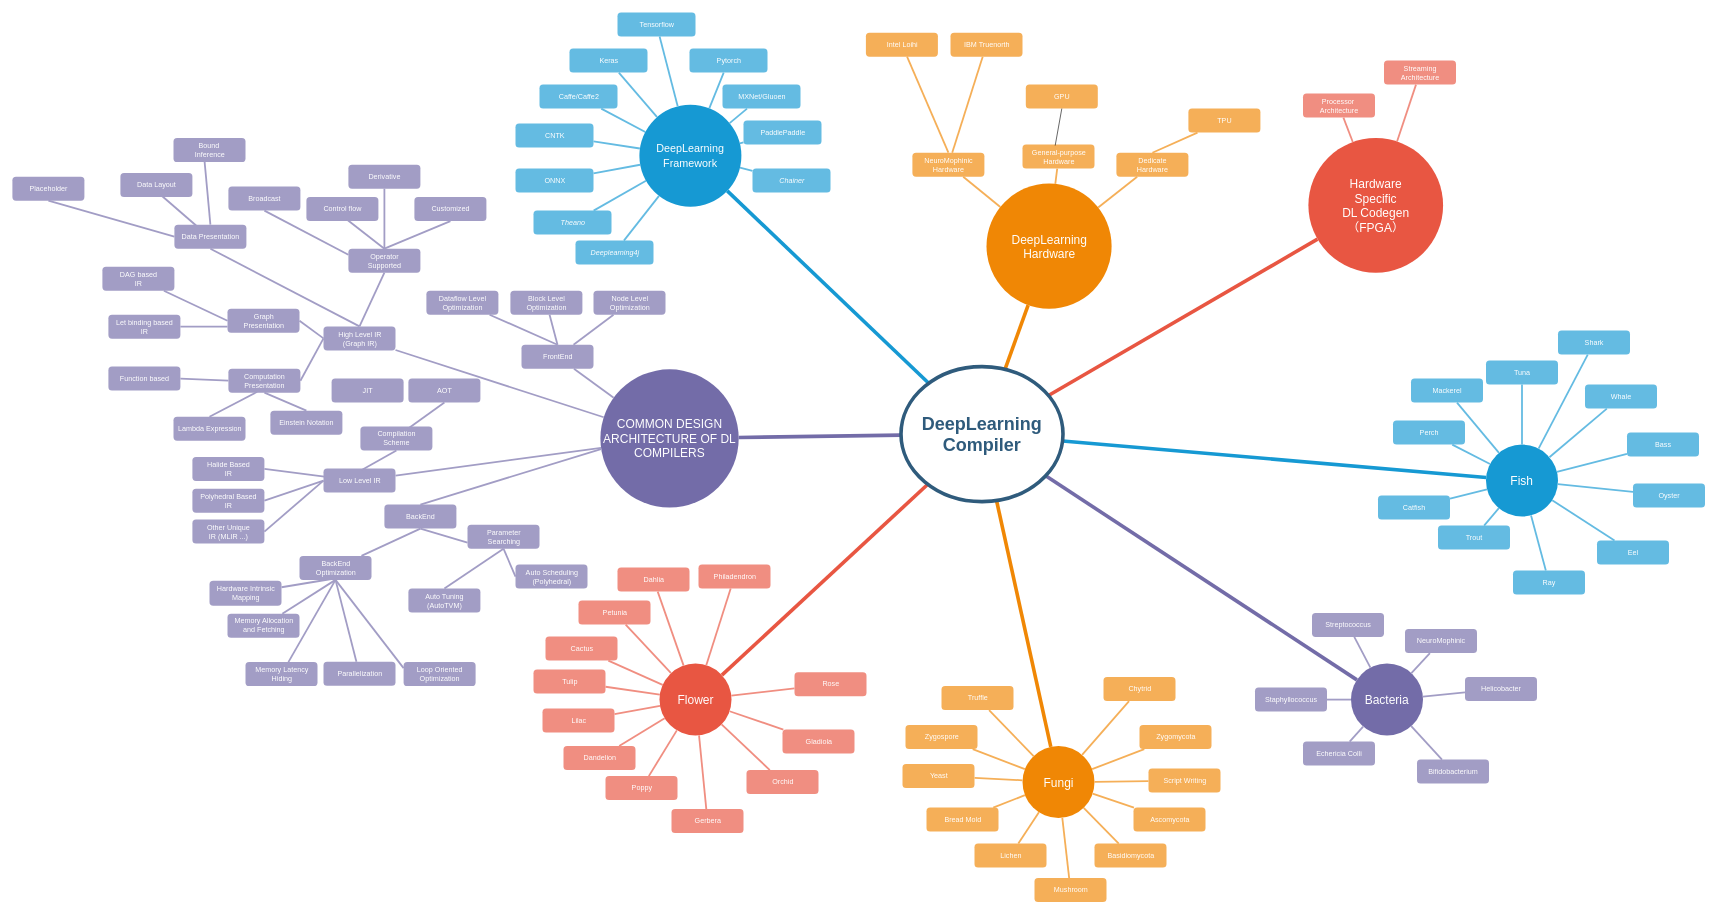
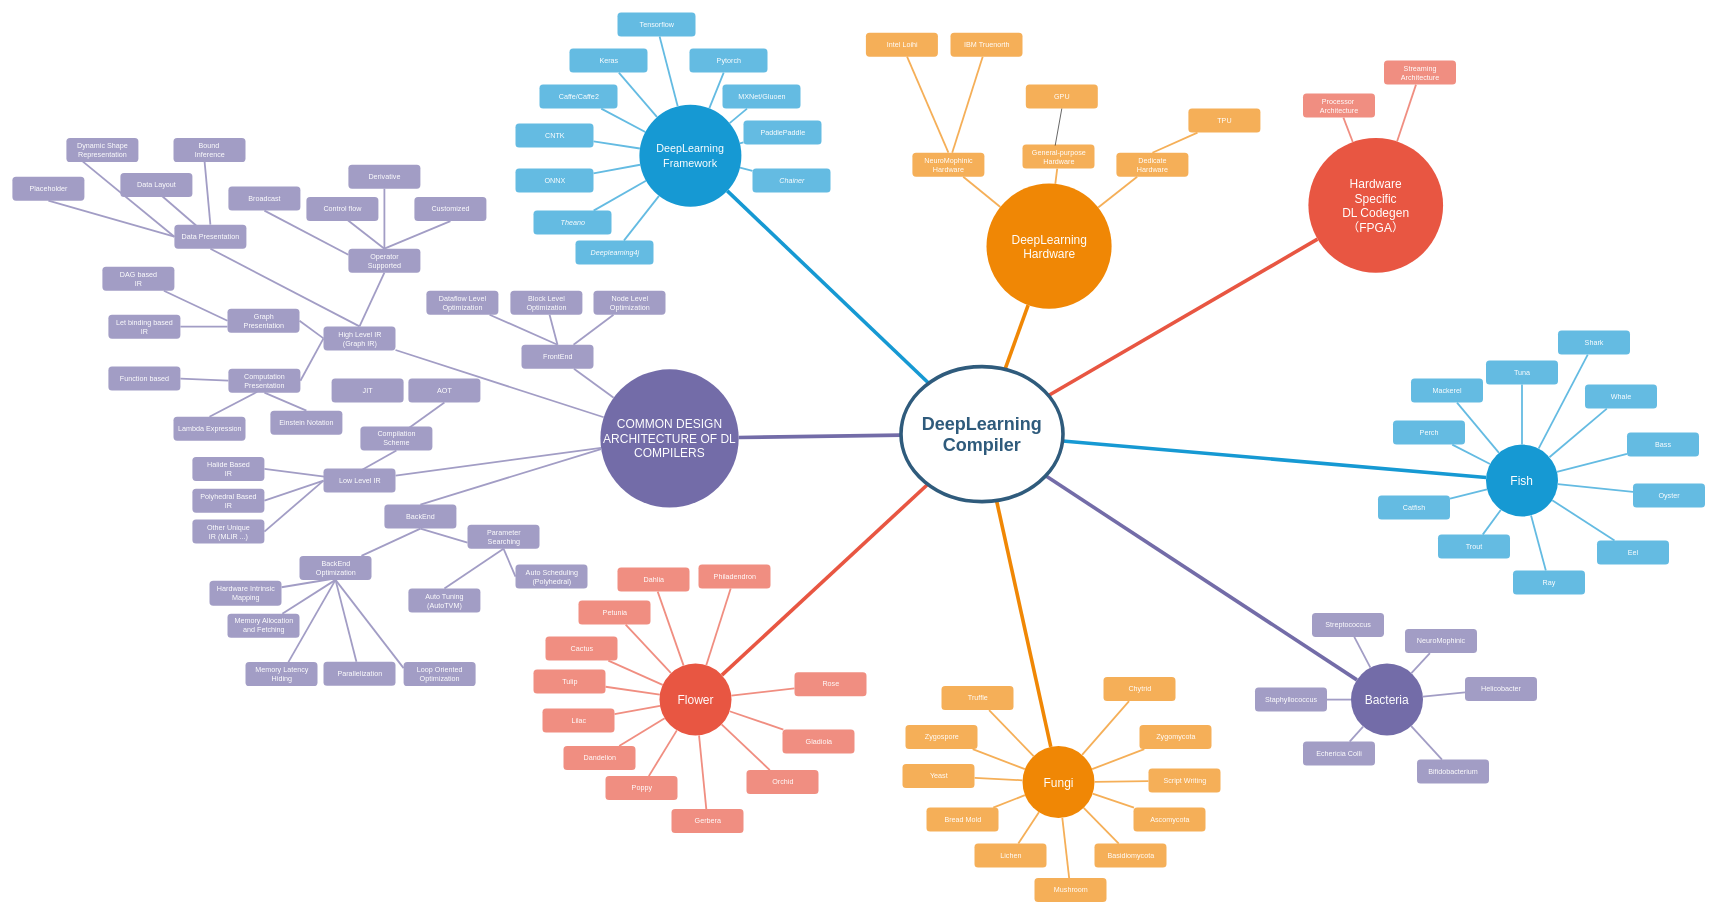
+ <mxCell id="200" value="Dynamic Shape&lt;br&gt;Representation" style="rounded=1;fillColor=#a29dc5;strokeColor=none;strokeWidth=3;shadow=0;html=1;fontColor=#FFFFFF;" vertex="1" parent="1"><mxGeometry x="110" y="229.5" width="120" height="40" as="geometry" /></mxCell>
+ <mxCell id="204" value="" style="edgeStyle=none;endArrow=none;strokeWidth=3;strokeColor=#A29DC5;html=1;exitX=0;exitY=0.5;exitDx=0;exitDy=0;entryX=0.2;entryY=0.913;entryDx=0;entryDy=0;entryPerimeter=0;" edge="1" parent="1" source="187" target="200"><mxGeometry x="-1478" y="-283.5" width="100" height="100" as="geometry"><mxPoint x="398.5" y="554" as="sourcePoint" /><mxPoint x="292.429" y="504" as="targetPoint" /></mxGeometry></mxCell>
- <mxCell id="65" value="Trout" style="rounded=1;fillColor=#64BBE2;strokeColor=none;strokeWidth=3;shadow=0;html=1;fontColor=#FFFFFF;" parent="1" vertex="1"><mxGeometry x="2396" y="875.5" width="120" height="40" as="geometry" /></mxCell>
+ <mxCell id="65" value="Trout" style="rounded=1;fillColor=#64BBE2;strokeColor=none;strokeWidth=3;shadow=0;html=1;fontColor=#FFFFFF;" parent="1" vertex="1"><mxGeometry x="2396" y="890.5" width="120" height="40" as="geometry" /></mxCell>
